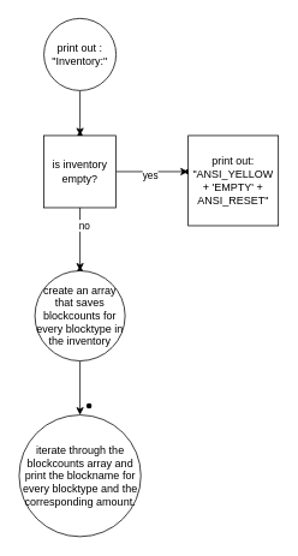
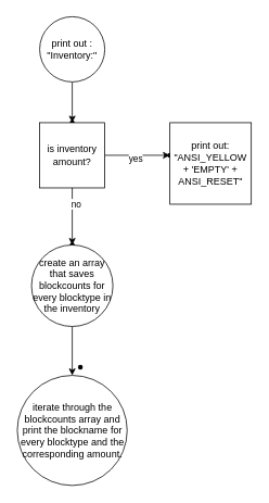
- <mxCell id="9" value="is inventory empty?" style="whiteSpace=wrap;html=1;aspect=fixed;" vertex="1" parent="1"><mxGeometry x="48" y="150" width="80" height="80" as="geometry" /></mxCell>
+ <mxCell id="9" value="is inventory amount?" style="whiteSpace=wrap;html=1;aspect=fixed;" vertex="1" parent="1"><mxGeometry x="48" y="150" width="80" height="80" as="geometry" /></mxCell>
